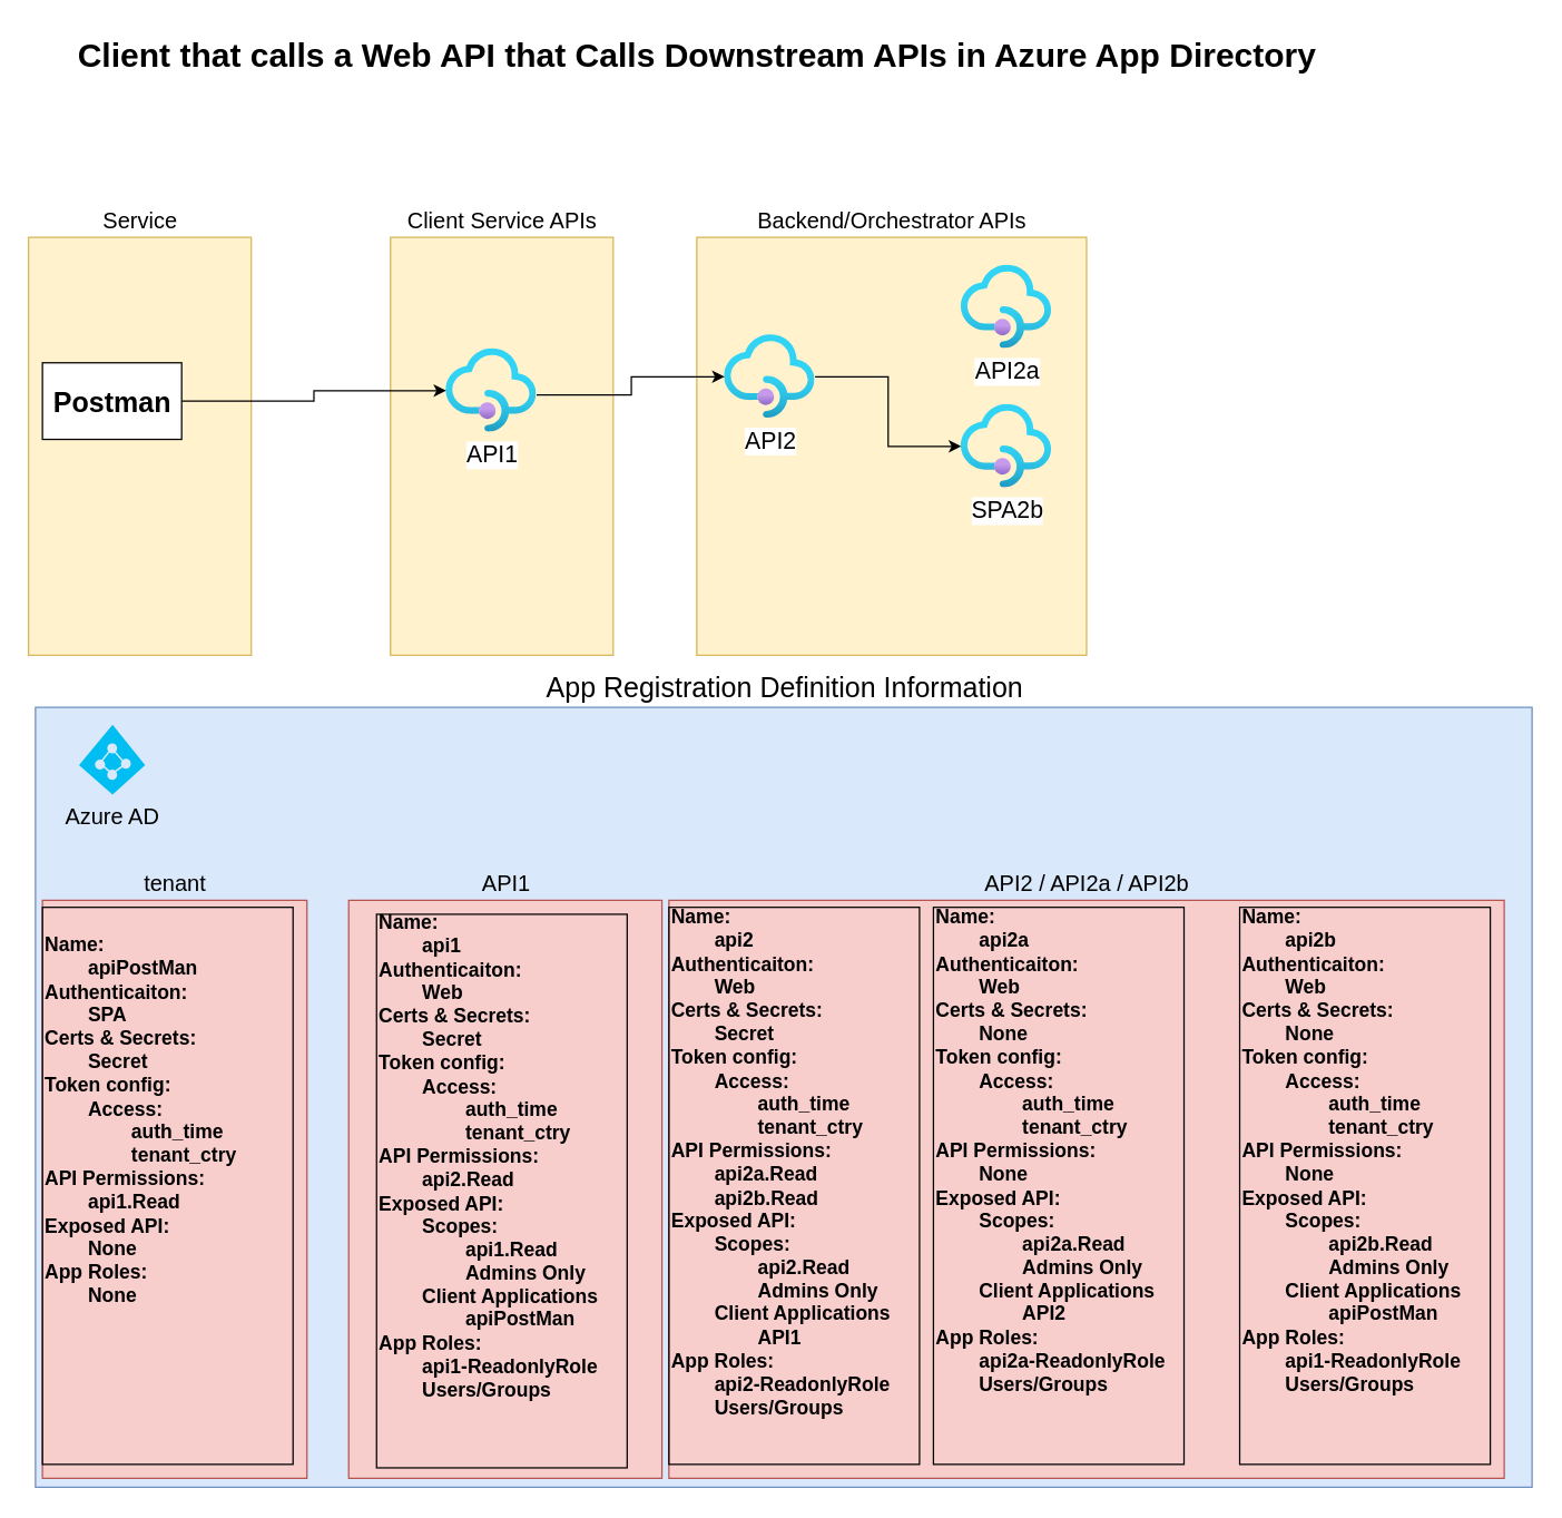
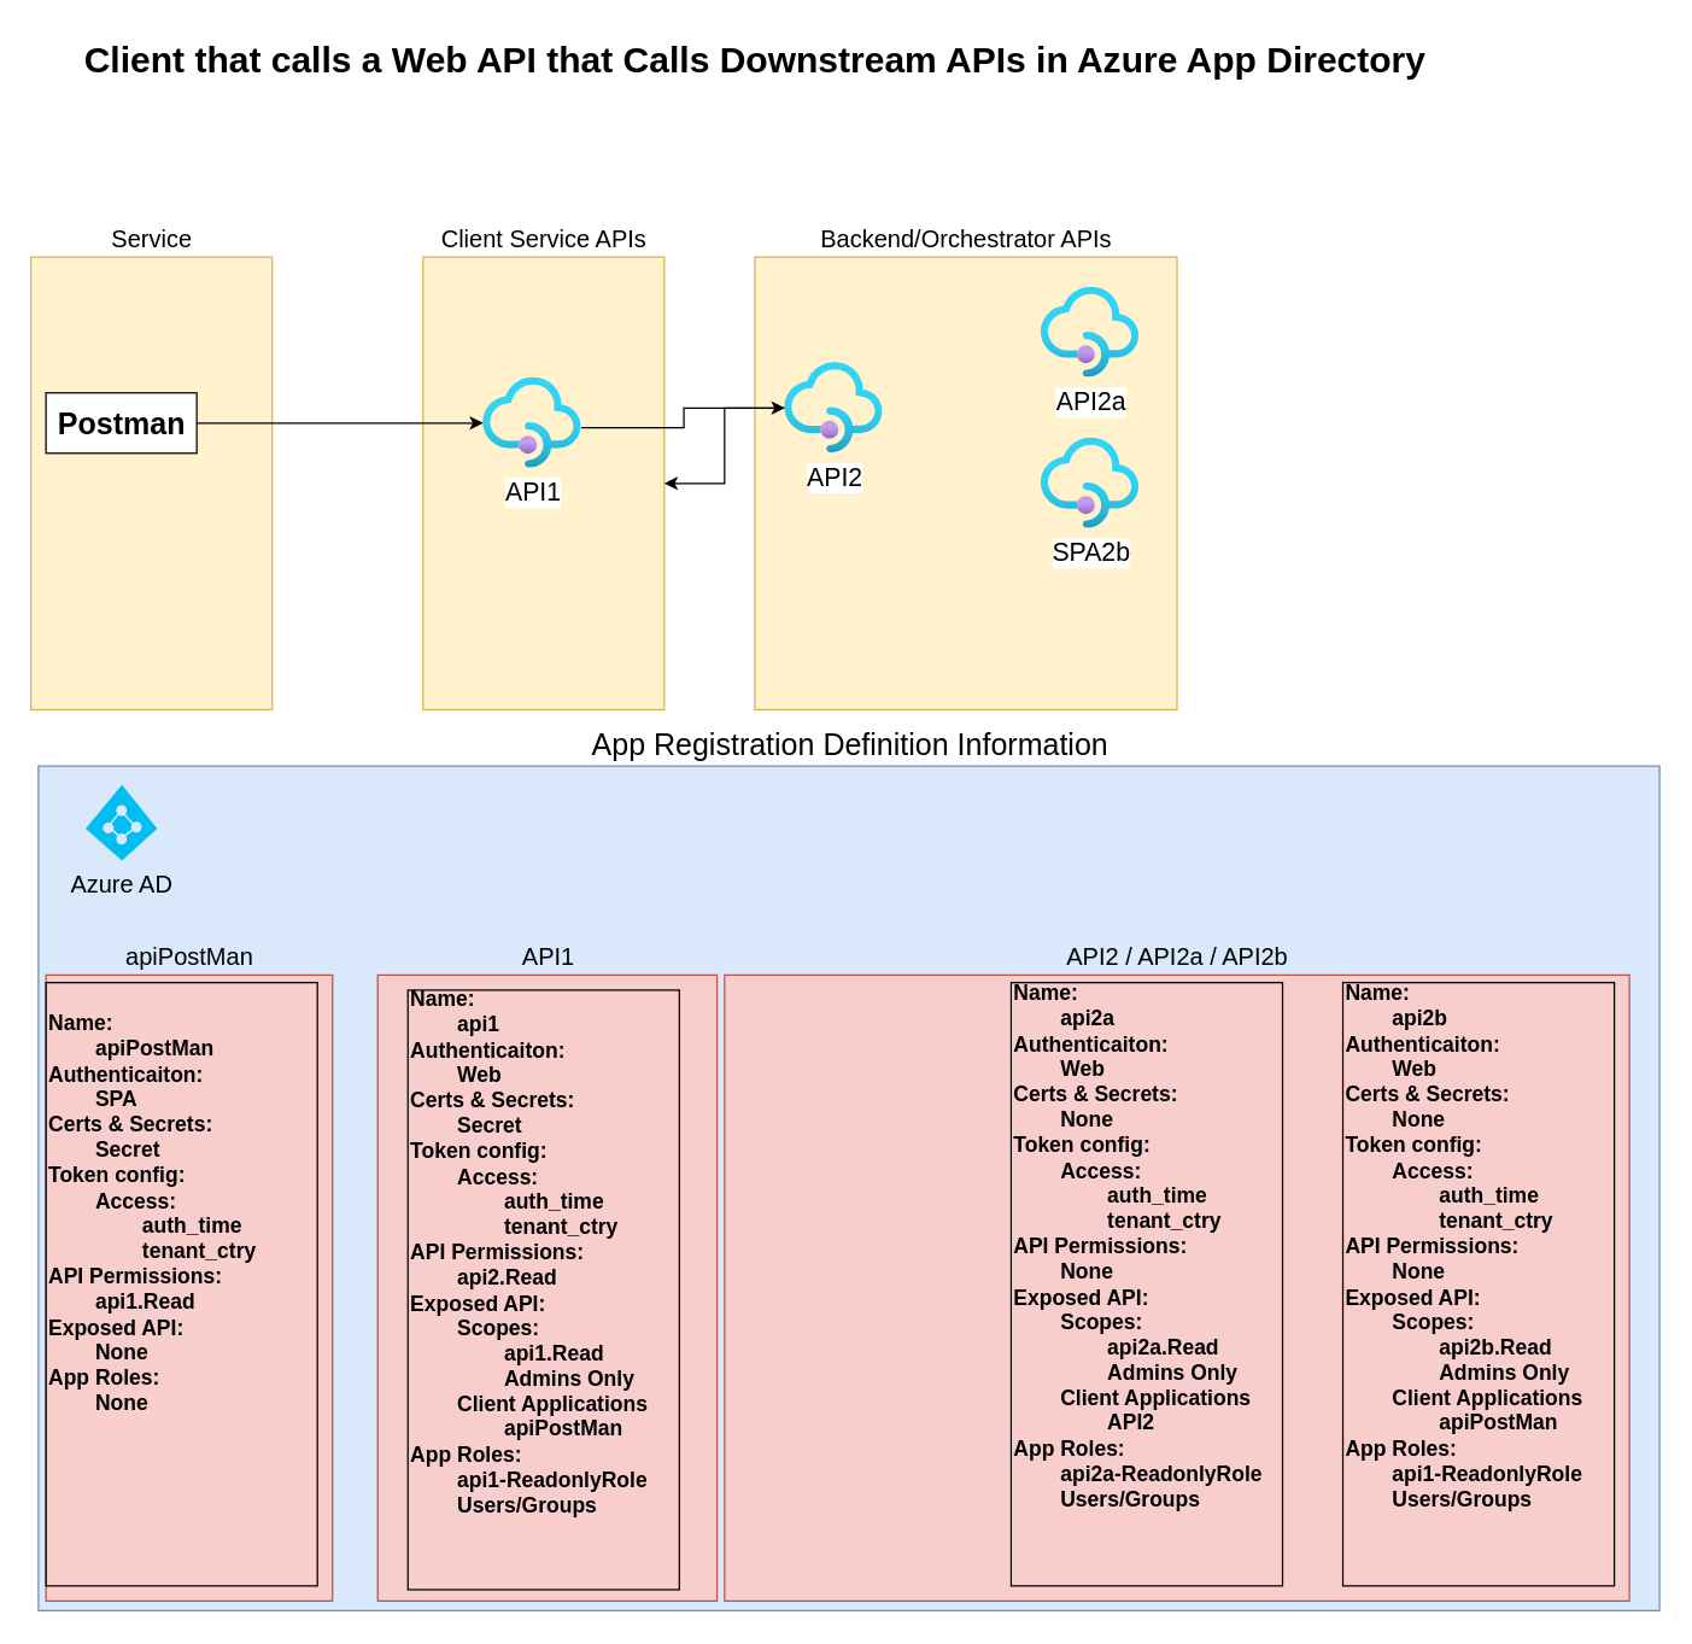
- <mxCell id="6" value="&lt;font style=&quot;font-size: 20px;&quot;&gt;Postman&lt;/font&gt;" style="text;html=1;fontSize=24;fontStyle=1;verticalAlign=middle;align=center;fillColor=default;strokeColor=default;" vertex="1" parent="1"><mxGeometry x="30" y="260" width="100" height="55" as="geometry" /></mxCell>
+ <mxCell id="6" value="&lt;font style=&quot;font-size: 20px;&quot;&gt;Postman&lt;/font&gt;" style="text;html=1;fontSize=24;fontStyle=1;verticalAlign=middle;align=center;fillColor=default;strokeColor=default;" vertex="1" parent="1"><mxGeometry x="30" y="260" width="100" height="40" as="geometry" /></mxCell>
- <mxCell id="11" style="edgeStyle=orthogonalEdgeStyle;rounded=0;orthogonalLoop=1;jettySize=auto;html=1;fontSize=16;" edge="1" parent="1" source="12" target="13"><mxGeometry relative="1" as="geometry" /></mxCell>
+ <mxCell id="11" style="edgeStyle=orthogonalEdgeStyle;rounded=0;orthogonalLoop=1;jettySize=auto;html=1;fontSize=16;" edge="1" parent="1" source="12" target="7"><mxGeometry relative="1" as="geometry" /></mxCell>
- <mxCell id="16" value="&lt;span style=&quot;font-size: 16px;&quot;&gt;tenant&lt;/span&gt;" style="verticalLabelPosition=top;verticalAlign=bottom;html=1;shape=mxgraph.basic.rect;fillColor2=none;strokeWidth=1;size=20;indent=5;fillColor=#f8cecc;strokeColor=#b85450;labelPosition=center;align=center;" vertex="1" parent="1"><mxGeometry x="30" y="646" width="190" height="415" as="geometry" /></mxCell>
+ <mxCell id="16" value="&lt;span style=&quot;font-size: 16px;&quot;&gt;apiPostMan&lt;/span&gt;" style="verticalLabelPosition=top;verticalAlign=bottom;html=1;shape=mxgraph.basic.rect;fillColor2=none;strokeWidth=1;size=20;indent=5;fillColor=#f8cecc;strokeColor=#b85450;labelPosition=center;align=center;" vertex="1" parent="1"><mxGeometry x="30" y="646" width="190" height="415" as="geometry" /></mxCell>
- <mxCell id="21" value="&lt;p style=&quot;line-height: 1; font-size: 14px;&quot;&gt;&lt;/p&gt;&lt;div style=&quot;text-align: justify; font-size: 14px;&quot;&gt;Name:&lt;/div&gt;&lt;div style=&quot;text-align: justify; font-size: 14px;&quot;&gt;&lt;span style=&quot;white-space: pre; font-size: 14px;&quot;&gt;&#09;&lt;/span&gt;api2&lt;br style=&quot;font-size: 14px;&quot;&gt;&lt;/div&gt;&lt;div style=&quot;text-align: justify; font-size: 14px;&quot;&gt;Authenticaiton:&lt;/div&gt;&lt;div style=&quot;text-align: justify; font-size: 14px;&quot;&gt;&lt;span style=&quot;white-space: pre; font-size: 14px;&quot;&gt;&#09;&lt;/span&gt;Web&lt;br style=&quot;font-size: 14px;&quot;&gt;&lt;/div&gt;&lt;div style=&quot;text-align: justify; font-size: 14px;&quot;&gt;Certs &amp;amp; Secrets:&lt;/div&gt;&lt;div style=&quot;text-align: justify; font-size: 14px;&quot;&gt;&lt;span style=&quot;white-space: pre; font-size: 14px;&quot;&gt;&#09;&lt;/span&gt;Secret&lt;br style=&quot;font-size: 14px;&quot;&gt;&lt;/div&gt;&lt;div style=&quot;text-align: justify; font-size: 14px;&quot;&gt;Token config:&lt;/div&gt;&lt;div style=&quot;text-align: justify; font-size: 14px;&quot;&gt;&lt;span style=&quot;white-space: pre; font-size: 14px;&quot;&gt;&#09;&lt;/span&gt;Access:&amp;nbsp;&lt;/div&gt;&lt;div style=&quot;text-align: justify; font-size: 14px;&quot;&gt;&lt;span style=&quot;white-space: pre; font-size: 14px;&quot;&gt;&#09;&lt;/span&gt;&lt;span style=&quot;white-space: pre; font-size: 14px;&quot;&gt;&#09;&lt;/span&gt;auth_time&lt;/div&gt;&lt;div style=&quot;text-align: justify; font-size: 14px;&quot;&gt;&lt;span style=&quot;white-space: pre; font-size: 14px;&quot;&gt;&#09;&lt;/span&gt;&lt;span style=&quot;white-space: pre; font-size: 14px;&quot;&gt;&#09;&lt;/span&gt;tenant_ctry&lt;br style=&quot;font-size: 14px;&quot;&gt;&lt;/div&gt;&lt;div style=&quot;text-align: justify; font-size: 14px;&quot;&gt;API Permissions:&lt;/div&gt;&lt;div style=&quot;text-align: justify; font-size: 14px;&quot;&gt;&lt;span style=&quot;white-space: pre; font-size: 14px;&quot;&gt;&#09;&lt;/span&gt;api2a.Read&lt;br style=&quot;font-size: 14px;&quot;&gt;&lt;/div&gt;&lt;div style=&quot;text-align: justify; font-size: 14px;&quot;&gt;&lt;span style=&quot;white-space: pre; font-size: 14px;&quot;&gt;&#09;&lt;/span&gt;api2b.Read&lt;br style=&quot;font-size: 14px;&quot;&gt;&lt;/div&gt;&lt;div style=&quot;text-align: justify; font-size: 14px;&quot;&gt;Exposed API:&lt;/div&gt;&lt;div style=&quot;text-align: justify; font-size: 14px;&quot;&gt;&lt;span style=&quot;white-space: pre; font-size: 14px;&quot;&gt;&#09;&lt;/span&gt;Scopes:&lt;br style=&quot;font-size: 14px;&quot;&gt;&lt;/div&gt;&lt;div style=&quot;text-align: justify; font-size: 14px;&quot;&gt;&lt;span style=&quot;white-space: pre; font-size: 14px;&quot;&gt;&#09;&lt;/span&gt;&lt;span style=&quot;white-space: pre; font-size: 14px;&quot;&gt;&#09;&lt;/span&gt;api2.Read&lt;br style=&quot;font-size: 14px;&quot;&gt;&lt;/div&gt;&lt;div style=&quot;text-align: justify; font-size: 14px;&quot;&gt;&lt;span style=&quot;white-space: pre; font-size: 14px;&quot;&gt;&#09;&lt;/span&gt;&lt;span style=&quot;white-space: pre; font-size: 14px;&quot;&gt;&#09;&lt;/span&gt;Admins Only&lt;br style=&quot;font-size: 14px;&quot;&gt;&lt;/div&gt;&lt;div style=&quot;text-align: justify; font-size: 14px;&quot;&gt;&lt;span style=&quot;white-space: pre; font-size: 14px;&quot;&gt;&#09;&lt;/span&gt;Client Applications&lt;br style=&quot;font-size: 14px;&quot;&gt;&lt;/div&gt;&lt;div style=&quot;text-align: justify; font-size: 14px;&quot;&gt;&lt;span style=&quot;white-space: pre; font-size: 14px;&quot;&gt;&#09;&lt;/span&gt;&lt;span style=&quot;white-space: pre; font-size: 14px;&quot;&gt;&#09;&lt;/span&gt;API1&lt;br style=&quot;font-size: 14px;&quot;&gt;&lt;/div&gt;&lt;div style=&quot;text-align: justify; font-size: 14px;&quot;&gt;App Roles:&lt;/div&gt;&lt;div style=&quot;text-align: justify; font-size: 14px;&quot;&gt;&lt;span style=&quot;white-space: pre; font-size: 14px;&quot;&gt;&#09;&lt;/span&gt;api2-ReadonlyRole&lt;br style=&quot;font-size: 14px;&quot;&gt;&lt;/div&gt;&lt;div style=&quot;text-align: justify; font-size: 14px;&quot;&gt;&lt;span style=&quot;white-space: pre; font-size: 14px;&quot;&gt;&#09;&lt;/span&gt;Users/Groups&lt;span style=&quot;background-color: initial; white-space: pre;&quot;&gt;&#09;&lt;/span&gt;&lt;/div&gt;&lt;div style=&quot;text-align: justify; font-size: 14px;&quot;&gt;&lt;span style=&quot;white-space: pre; font-size: 14px;&quot;&gt;&#09;&lt;/span&gt;&lt;br style=&quot;font-size: 14px;&quot;&gt;&lt;/div&gt;&lt;div style=&quot;text-align: justify; font-size: 14px;&quot;&gt;&lt;br style=&quot;font-size: 14px;&quot;&gt;&lt;/div&gt;&lt;p style=&quot;font-size: 14px;&quot;&gt;&lt;/p&gt;" style="text;strokeColor=default;fillColor=none;html=1;fontSize=14;fontStyle=1;verticalAlign=middle;align=left;spacing=0;spacingLeft=2;" vertex="1" parent="1"><mxGeometry x="480" y="651" width="180" height="400" as="geometry" /></mxCell>
